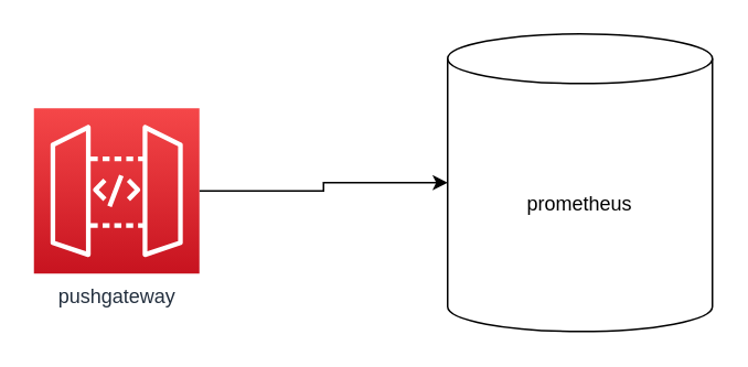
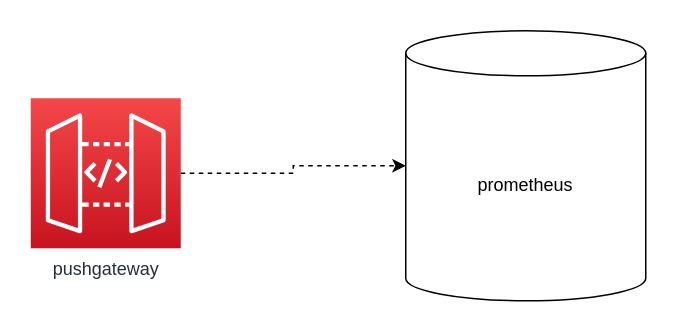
- <mxCell id="3" style="edgeStyle=orthogonalEdgeStyle;rounded=0;orthogonalLoop=1;jettySize=auto;html=1;entryX=0;entryY=0.5;entryDx=0;entryDy=0;entryPerimeter=0;" edge="1" parent="1" source="4" target="2"><mxGeometry relative="1" as="geometry" /></mxCell>
+ <mxCell id="3" style="edgeStyle=orthogonalEdgeStyle;rounded=0;orthogonalLoop=1;jettySize=auto;html=1;entryX=0;entryY=0.5;entryDx=0;entryDy=0;entryPerimeter=0;dashed=1;" edge="1" parent="1" source="4" target="2"><mxGeometry relative="1" as="geometry" /></mxCell>
